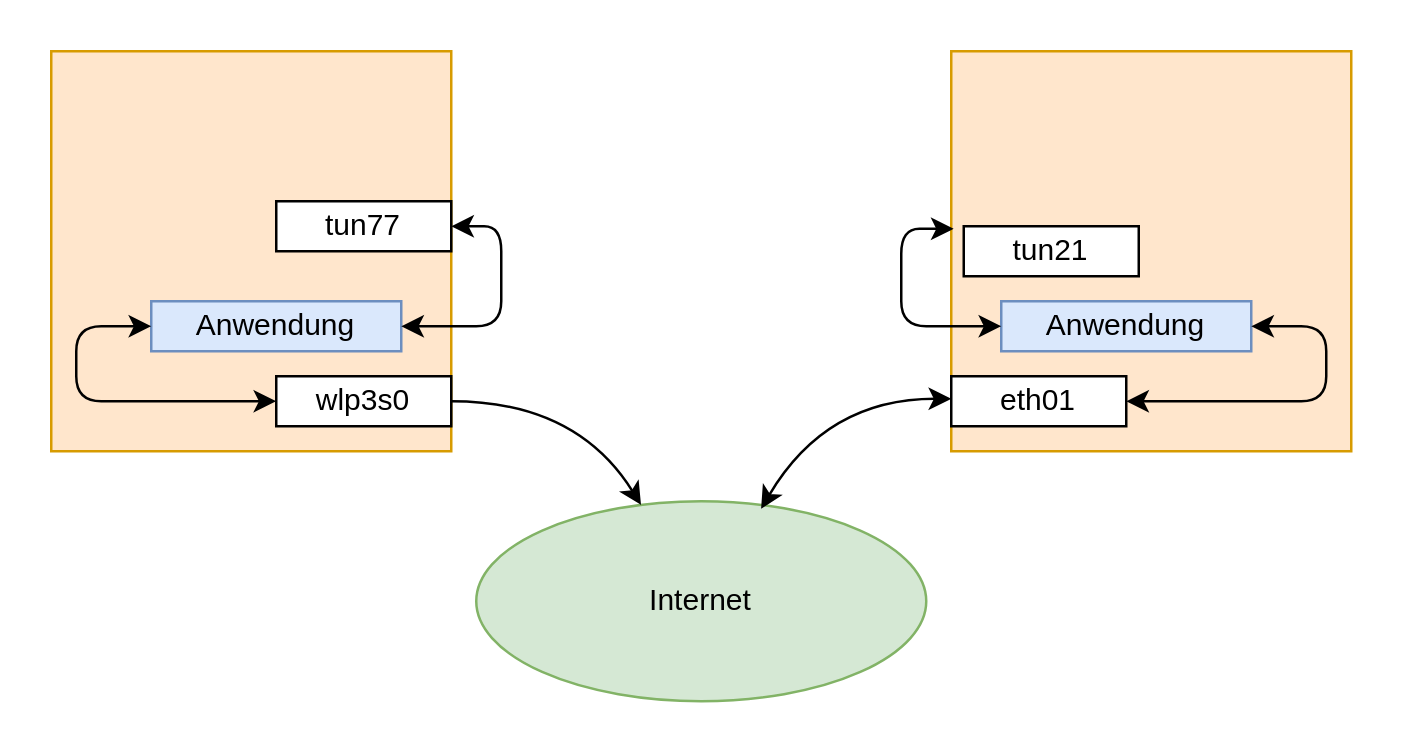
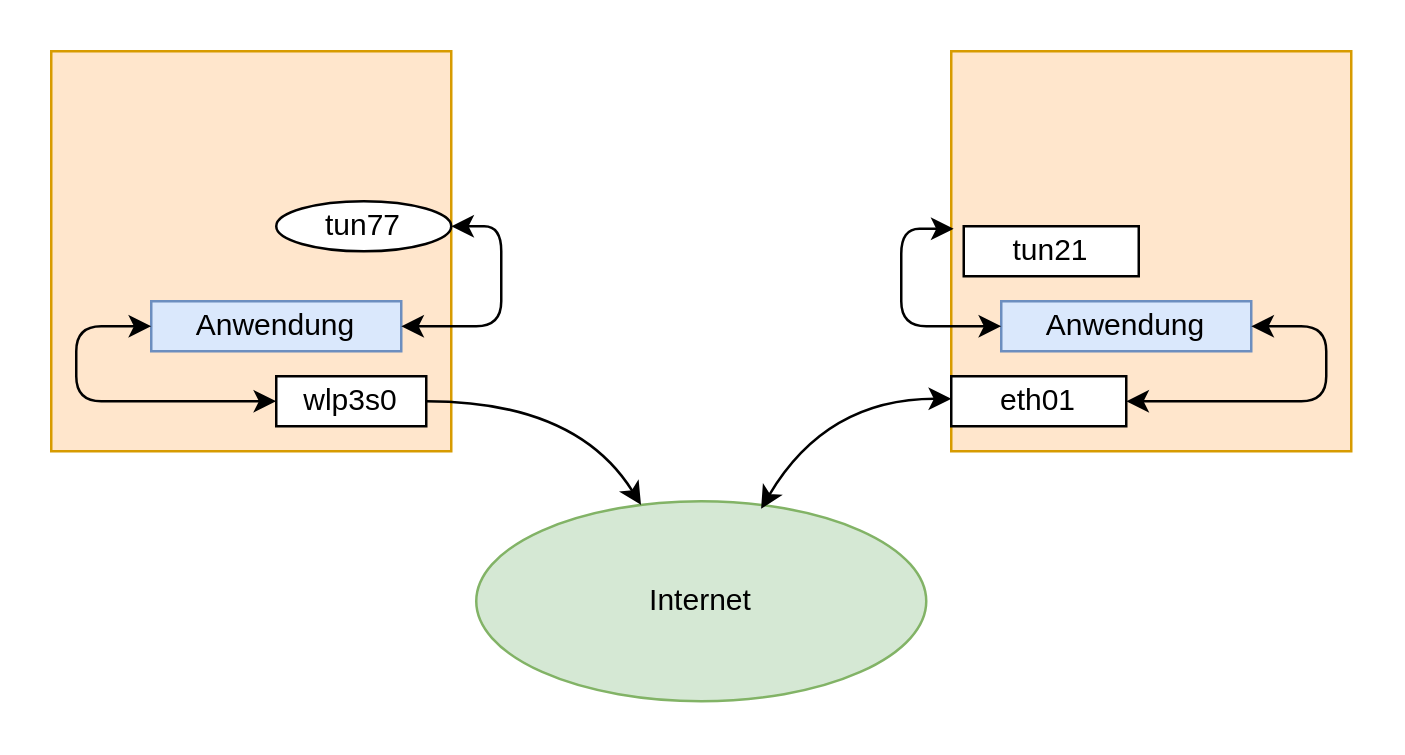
- <mxCell id="3" value="tun77" style="rounded=0;whiteSpace=wrap;html=1;" vertex="1" parent="1"><mxGeometry x="110" y="80" width="70" height="20" as="geometry" /></mxCell>
+ <mxCell id="3" value="tun77" style="ellipse;whiteSpace=wrap;html=1;" vertex="1" parent="1"><mxGeometry x="110" y="80" width="70" height="20" as="geometry" /></mxCell>
- <mxCell id="8" value="wlp3s0" style="rounded=0;whiteSpace=wrap;html=1;" vertex="1" parent="1"><mxGeometry x="110" y="150" width="70" height="20" as="geometry" /></mxCell>
+ <mxCell id="8" value="wlp3s0" style="rounded=0;whiteSpace=wrap;html=1;" vertex="1" parent="1"><mxGeometry x="110" y="150" width="60" height="20" as="geometry" /></mxCell>
